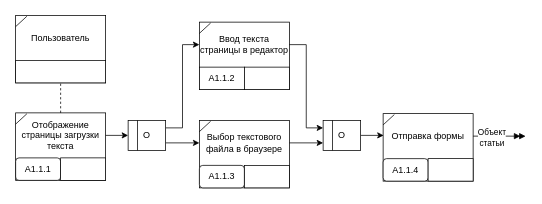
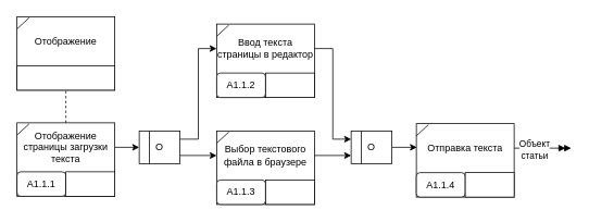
- <mxCell id="4" value="Пользователь" style="text;html=1;align=center;verticalAlign=middle;whiteSpace=wrap;rounded=0;" parent="1" vertex="1"><mxGeometry x="20" y="20" width="120" height="60" as="geometry" /></mxCell>
+ <mxCell id="4" value="Отображение" style="text;html=1;align=center;verticalAlign=middle;whiteSpace=wrap;rounded=0;" parent="1" vertex="1"><mxGeometry x="20" y="20" width="120" height="60" as="geometry" /></mxCell>
- <mxCell id="14" value="А1.1.2" style="rounded=0;whiteSpace=wrap;html=1;" parent="1" vertex="1"><mxGeometry x="265" y="89" width="60" height="30" as="geometry" /></mxCell>
+ <mxCell id="14" value="А1.1.2" style="whiteSpace=wrap;html=1;rounded=1;" parent="1" vertex="1"><mxGeometry x="265" y="89" width="60" height="30" as="geometry" /></mxCell>
- <mxCell id="30" value="Отправка формы" style="text;html=1;align=center;verticalAlign=middle;whiteSpace=wrap;rounded=0;" parent="1" vertex="1"><mxGeometry x="510" y="151" width="120" height="60" as="geometry" /></mxCell>
+ <mxCell id="30" value="Отправка текста" style="text;html=1;align=center;verticalAlign=middle;whiteSpace=wrap;rounded=0;" parent="1" vertex="1"><mxGeometry x="510" y="151" width="120" height="60" as="geometry" /></mxCell>
